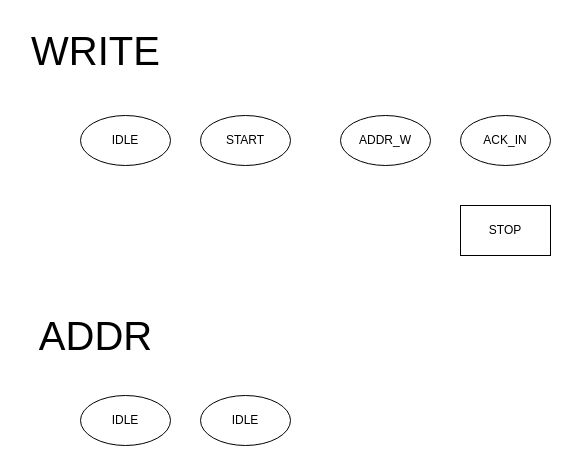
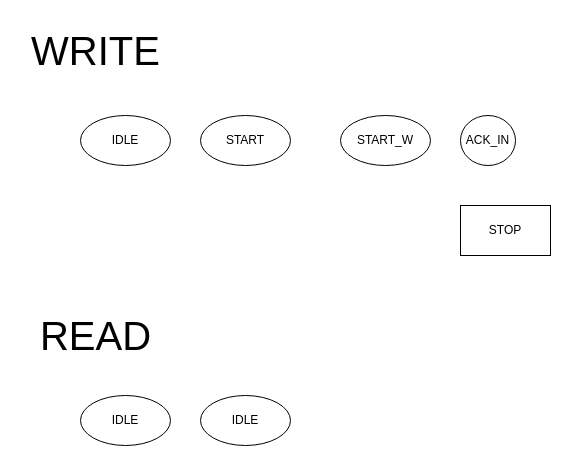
- <mxCell id="6" value="ADDR_W" style="ellipse;whiteSpace=wrap;html=1;" vertex="1" parent="1"><mxGeometry x="340" y="115" width="90" height="50" as="geometry" /></mxCell>
+ <mxCell id="6" value="START_W" style="ellipse;whiteSpace=wrap;html=1;" vertex="1" parent="1"><mxGeometry x="340" y="115" width="90" height="50" as="geometry" /></mxCell>
- <mxCell id="5" value="ACK_IN" style="ellipse;whiteSpace=wrap;html=1;" vertex="1" parent="1"><mxGeometry x="460" y="115" width="90" height="50" as="geometry" /></mxCell>
+ <mxCell id="5" value="ACK_IN" style="ellipse;whiteSpace=wrap;html=1;" vertex="1" parent="1"><mxGeometry x="460" y="115" width="55" height="50" as="geometry" /></mxCell>
- <mxCell id="10" value="ADDR" style="text;html=1;align=center;verticalAlign=middle;resizable=0;points=[];autosize=1;strokeColor=none;fillColor=none;fontSize=40;" vertex="1" parent="1"><mxGeometry x="30" y="305" width="130" height="60" as="geometry" /></mxCell>
+ <mxCell id="10" value="READ" style="text;html=1;align=center;verticalAlign=middle;resizable=0;points=[];autosize=1;strokeColor=none;fillColor=none;fontSize=40;" vertex="1" parent="1"><mxGeometry x="30" y="305" width="130" height="60" as="geometry" /></mxCell>
